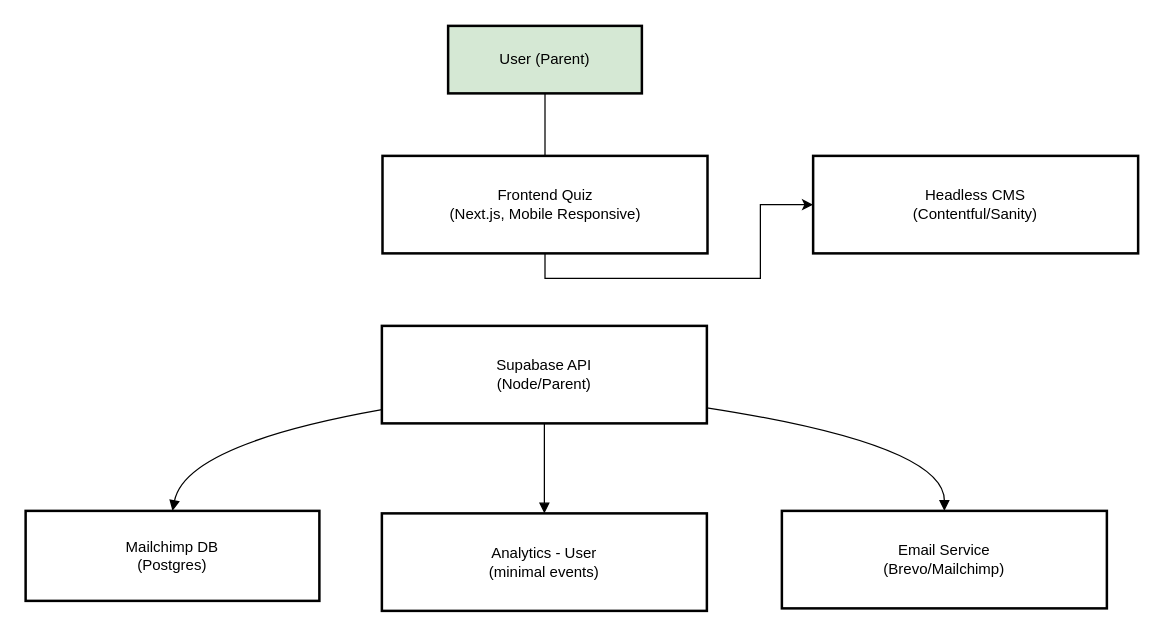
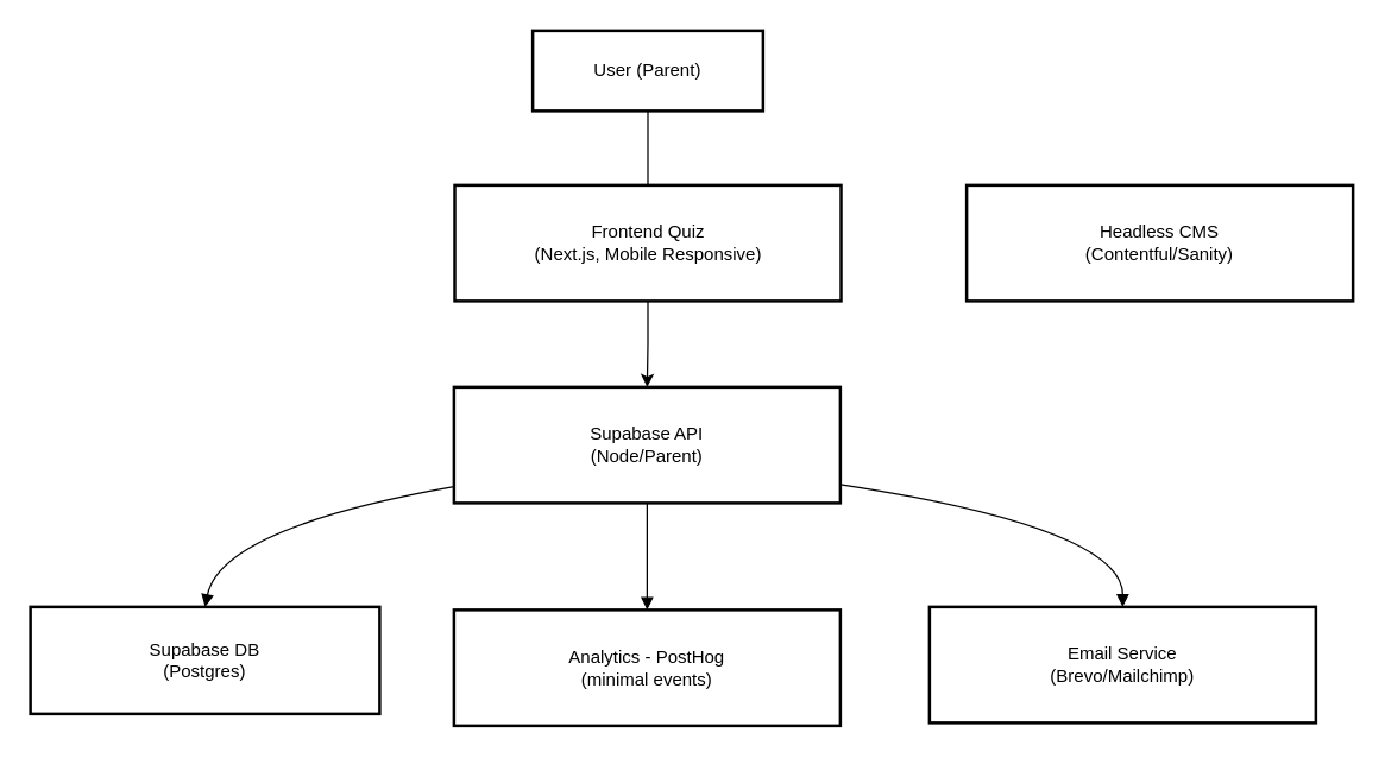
- <mxCell id="2" value="User (Parent)" style="whiteSpace=wrap;strokeWidth=2;fillColor=#d5e8d4;" vertex="1" parent="1"><mxGeometry x="358" y="20" width="155" height="54" as="geometry" /></mxCell>
+ <mxCell id="2" value="User (Parent)" style="whiteSpace=wrap;strokeWidth=2;" vertex="1" parent="1"><mxGeometry x="358" y="20" width="155" height="54" as="geometry" /></mxCell>
- <mxCell id="3" style="edgeStyle=orthogonalEdgeStyle;rounded=0;orthogonalLoop=1;jettySize=auto;html=1;exitX=0.5;exitY=1;exitDx=0;exitDy=0;" edge="1" parent="1" source="4" target="9"><mxGeometry relative="1" as="geometry" /></mxCell>
+ <mxCell id="3" style="edgeStyle=orthogonalEdgeStyle;rounded=0;orthogonalLoop=1;jettySize=auto;html=1;exitX=0.5;exitY=1;exitDx=0;exitDy=0;entryX=0.5;entryY=0;entryDx=0;entryDy=0;" edge="1" parent="1" source="4" target="5"><mxGeometry relative="1" as="geometry" /></mxCell>
- <mxCell id="6" value="Mailchimp DB&#10;(Postgres)" style="whiteSpace=wrap;strokeWidth=2;" vertex="1" parent="1"><mxGeometry x="20" y="408" width="235" height="72" as="geometry" /></mxCell>
+ <mxCell id="6" value="Supabase DB&#10;(Postgres)" style="whiteSpace=wrap;strokeWidth=2;" vertex="1" parent="1"><mxGeometry x="20" y="408" width="235" height="72" as="geometry" /></mxCell>
- <mxCell id="7" value="Analytics - User&#10;(minimal events)" style="whiteSpace=wrap;strokeWidth=2;" vertex="1" parent="1"><mxGeometry x="305" y="410" width="260" height="78" as="geometry" /></mxCell>
+ <mxCell id="7" value="Analytics - PostHog&#10;(minimal events)" style="whiteSpace=wrap;strokeWidth=2;" vertex="1" parent="1"><mxGeometry x="305" y="410" width="260" height="78" as="geometry" /></mxCell>
